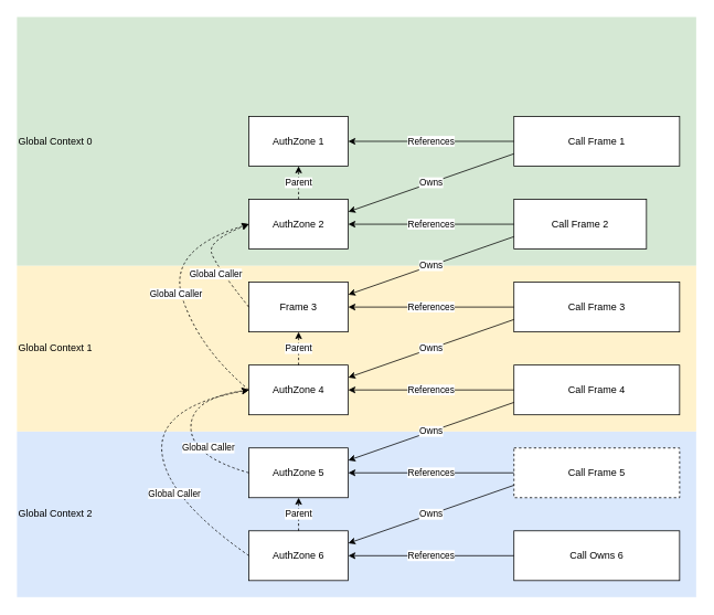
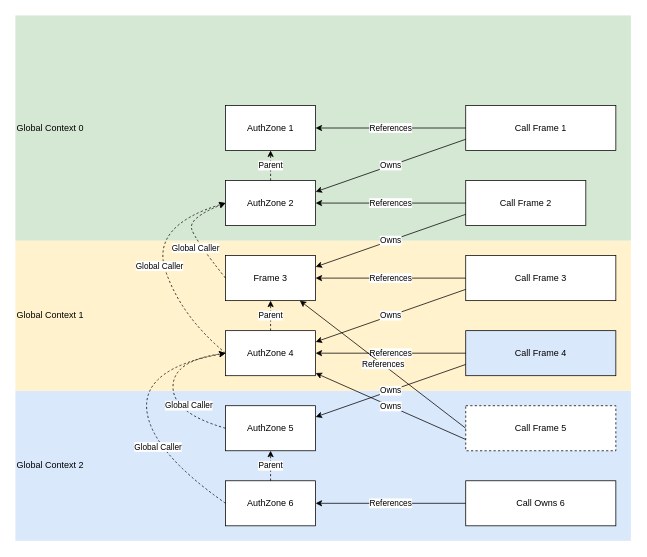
- <mxCell id="17" value="Call Frame 4" style="rounded=0;whiteSpace=wrap;html=1;verticalAlign=middle;align=center;" vertex="1" parent="1"><mxGeometry x="620" y="440" width="200" height="60" as="geometry" /></mxCell>
+ <mxCell id="17" value="Call Frame 4" style="rounded=0;whiteSpace=wrap;html=1;verticalAlign=middle;align=center;fillColor=#dae8fc;" vertex="1" parent="1"><mxGeometry x="620" y="440" width="200" height="60" as="geometry" /></mxCell>
- <mxCell id="24" value="References" style="endArrow=classic;html=1;rounded=0;exitX=0;exitY=0.5;exitDx=0;exitDy=0;entryX=1;entryY=0.5;entryDx=0;entryDy=0;" edge="1" parent="1" source="22" target="23"><mxGeometry width="50" height="50" relative="1" as="geometry"><mxPoint x="630" y="470" as="sourcePoint" /><mxPoint x="430" y="470" as="targetPoint" /></mxGeometry></mxCell>
+ <mxCell id="24" value="References" style="endArrow=classic;html=1;rounded=0;exitX=0;exitY=0.5;exitDx=0;exitDy=0;" edge="1" parent="1" source="22" target="14"><mxGeometry width="50" height="50" relative="1" as="geometry"><mxPoint x="630" y="470" as="sourcePoint" /><mxPoint x="430" y="470" as="targetPoint" /></mxGeometry></mxCell>
- <mxCell id="31" value="Owns" style="endArrow=classic;html=1;rounded=0;exitX=0;exitY=0.75;exitDx=0;exitDy=0;entryX=1;entryY=0.25;entryDx=0;entryDy=0;" edge="1" parent="1" source="22" target="29"><mxGeometry width="50" height="50" relative="1" as="geometry"><mxPoint x="630" y="495" as="sourcePoint" /><mxPoint x="430" y="565" as="targetPoint" /></mxGeometry></mxCell>
+ <mxCell id="31" value="Owns" style="endArrow=classic;html=1;rounded=0;exitX=0;exitY=0.75;exitDx=0;exitDy=0;" edge="1" parent="1" source="22" target="18"><mxGeometry width="50" height="50" relative="1" as="geometry"><mxPoint x="630" y="495" as="sourcePoint" /><mxPoint x="430" y="565" as="targetPoint" /></mxGeometry></mxCell>
